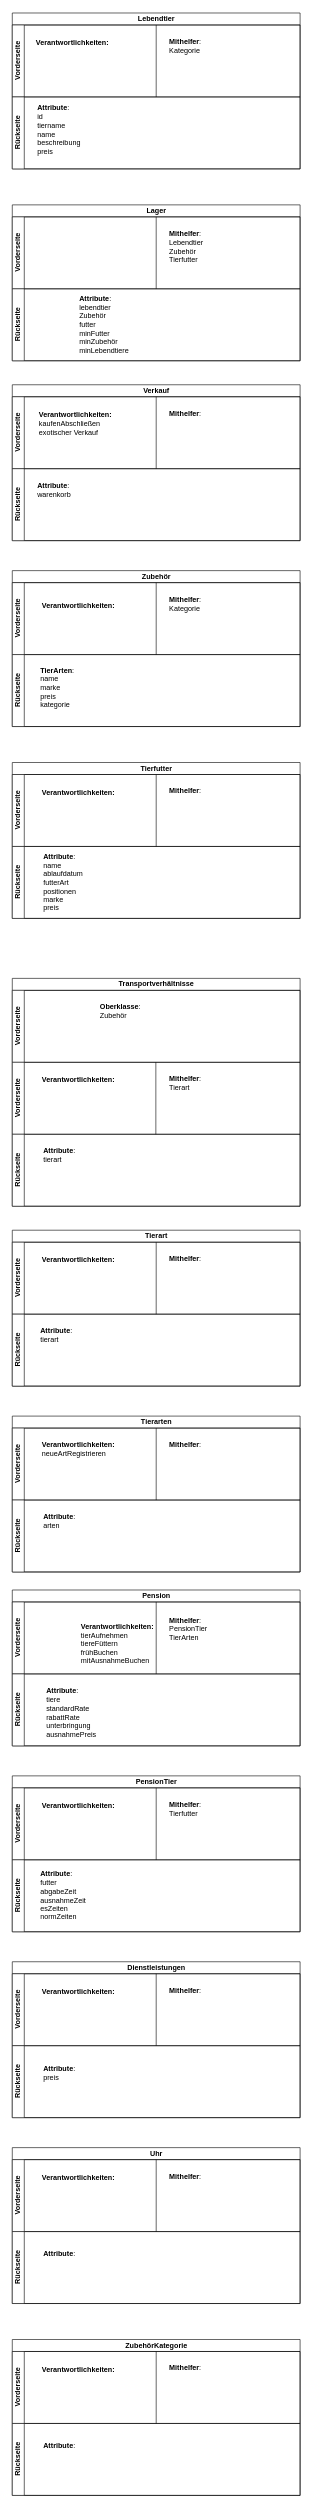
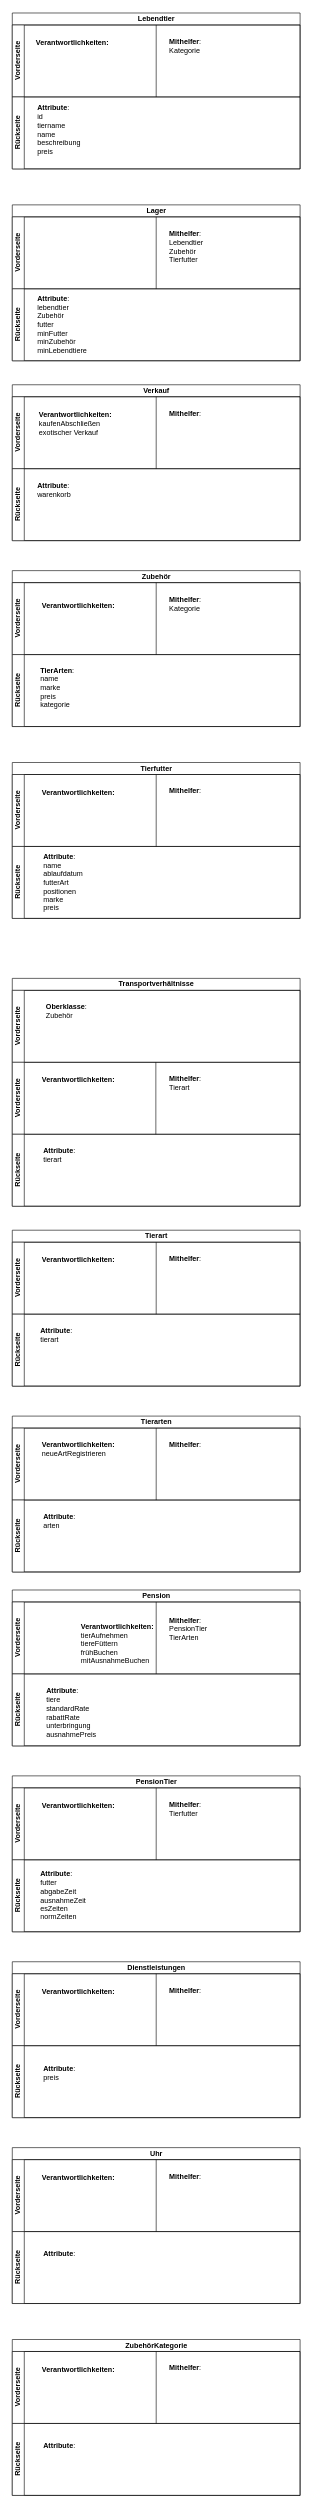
- <mxCell id="13" value="&lt;b&gt;Attribute&lt;/b&gt;:&lt;br&gt;&lt;div&gt;lebendtier&lt;/div&gt;&lt;div&gt;Zubehör&lt;/div&gt;&lt;div&gt;futter&lt;/div&gt;&lt;div&gt;minFutter&lt;/div&gt;&lt;div&gt;minZubehör&lt;/div&gt;&lt;div&gt;minLebendtiere&lt;/div&gt;" style="text;html=1;align=left;verticalAlign=middle;resizable=0;points=[];autosize=1;" vertex="1" parent="12"><mxGeometry x="110" y="10" width="100" height="100" as="geometry" /></mxCell>
+ <mxCell id="13" value="&lt;b&gt;Attribute&lt;/b&gt;:&lt;br&gt;&lt;div&gt;lebendtier&lt;/div&gt;&lt;div&gt;Zubehör&lt;/div&gt;&lt;div&gt;futter&lt;/div&gt;&lt;div&gt;minFutter&lt;/div&gt;&lt;div&gt;minZubehör&lt;/div&gt;&lt;div&gt;minLebendtiere&lt;/div&gt;" style="text;html=1;align=left;verticalAlign=middle;resizable=0;points=[];autosize=1;" vertex="1" parent="12"><mxGeometry x="40" y="10" width="100" height="100" as="geometry" /></mxCell>
- <mxCell id="38" value="&lt;b&gt;Oberklasse&lt;/b&gt;:&lt;br&gt;&lt;div style=&quot;text-align: left&quot;&gt;Zubehör&lt;/div&gt;" style="text;html=1;align=center;verticalAlign=middle;resizable=0;points=[];autosize=1;" vertex="1" parent="37"><mxGeometry x="140" y="20" width="80" height="30" as="geometry" /></mxCell>
+ <mxCell id="38" value="&lt;b&gt;Oberklasse&lt;/b&gt;:&lt;br&gt;&lt;div style=&quot;text-align: left&quot;&gt;Zubehör&lt;/div&gt;" style="text;html=1;align=center;verticalAlign=middle;resizable=0;points=[];autosize=1;" vertex="1" parent="37"><mxGeometry x="50" y="20" width="80" height="30" as="geometry" /></mxCell>
